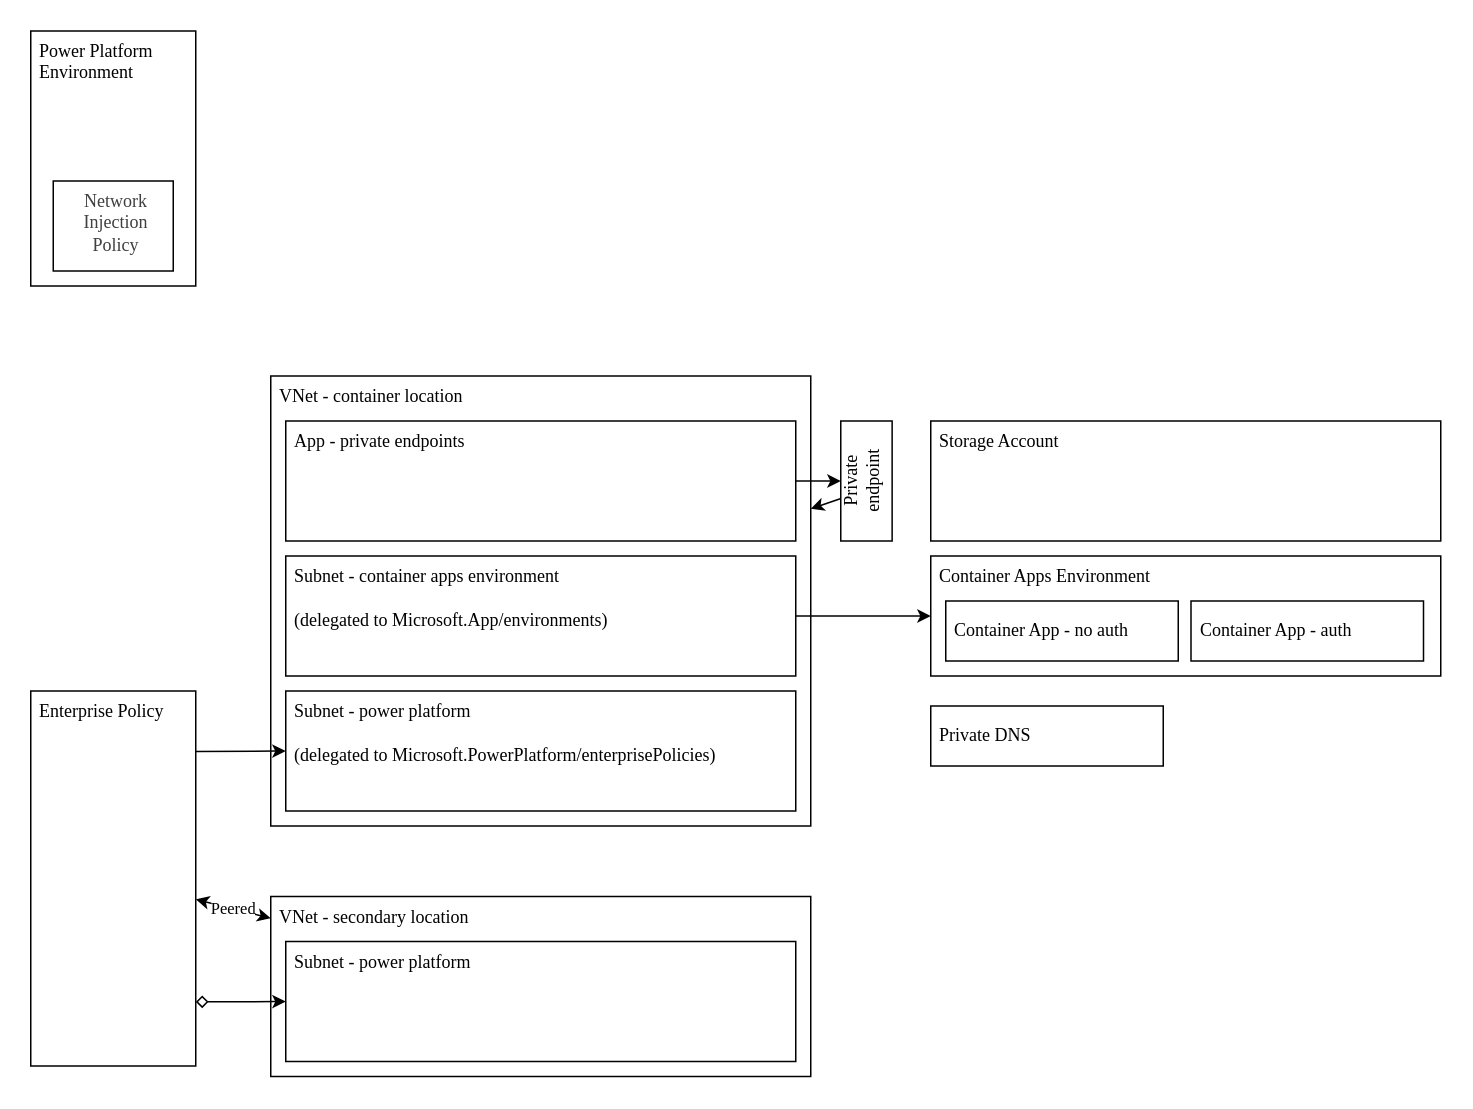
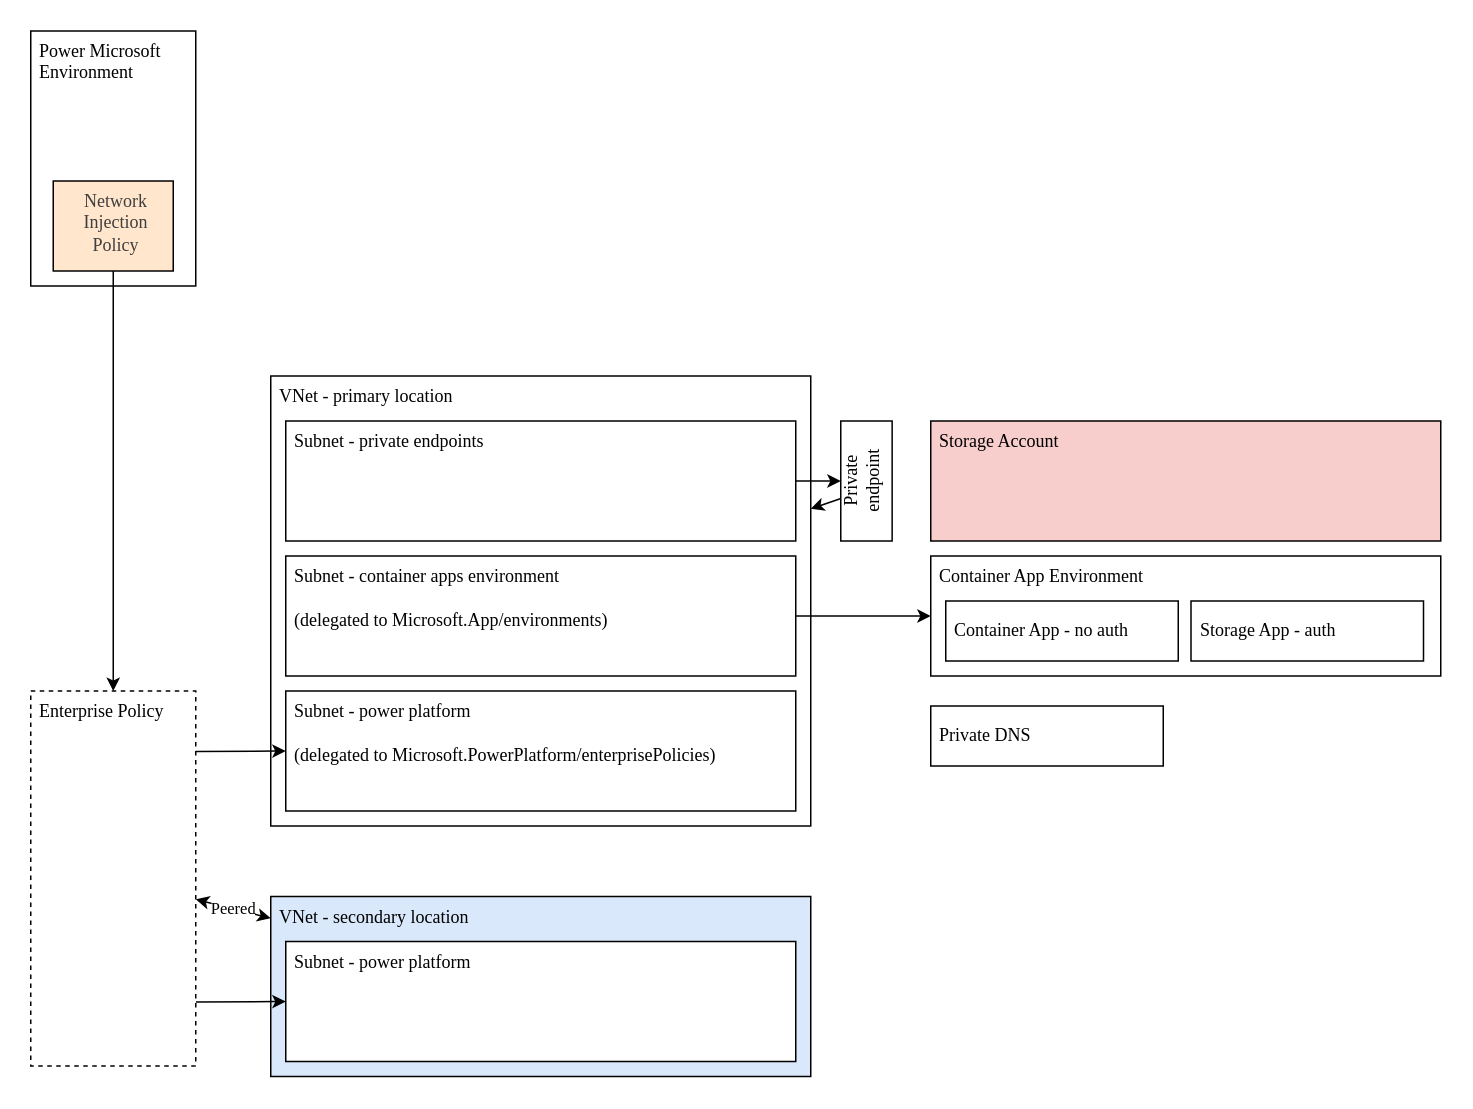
- <mxCell id="21" value="Power Platform Environment&lt;div&gt;&lt;br&gt;&lt;/div&gt;&lt;div&gt;&lt;br&gt;&lt;/div&gt;" style="rounded=1;whiteSpace=wrap;html=1;arcSize=0;align=left;verticalAlign=top;fontFamily=Tahoma;spacingLeft=4;" vertex="1" parent="1"><mxGeometry x="20" y="20" width="110" height="170" as="geometry" /></mxCell>
+ <mxCell id="21" value="Power Microsoft Environment&lt;div&gt;&lt;br&gt;&lt;/div&gt;&lt;div&gt;&lt;br&gt;&lt;/div&gt;" style="rounded=1;whiteSpace=wrap;html=1;arcSize=0;align=left;verticalAlign=top;fontFamily=Tahoma;spacingLeft=4;" vertex="1" parent="1"><mxGeometry x="20" y="20" width="110" height="170" as="geometry" /></mxCell>
- <mxCell id="22" value="&lt;div&gt;&lt;span style=&quot;color: rgb(63, 63, 63);&quot;&gt;Network Injection Policy&lt;/span&gt;&lt;/div&gt;" style="rounded=1;whiteSpace=wrap;html=1;arcSize=0;align=center;verticalAlign=top;fontFamily=Tahoma;spacingLeft=4;" vertex="1" parent="1"><mxGeometry x="35" y="120" width="80" height="60" as="geometry" /></mxCell>
+ <mxCell id="22" value="&lt;div&gt;&lt;span style=&quot;color: rgb(63, 63, 63);&quot;&gt;Network Injection Policy&lt;/span&gt;&lt;/div&gt;" style="rounded=1;whiteSpace=wrap;html=1;arcSize=0;align=center;verticalAlign=top;fontFamily=Tahoma;spacingLeft=4;fillColor=#ffe6cc;" vertex="1" parent="1"><mxGeometry x="35" y="120" width="80" height="60" as="geometry" /></mxCell>
- <mxCell id="2" value="VNet - container location" style="rounded=1;whiteSpace=wrap;html=1;arcSize=0;align=left;verticalAlign=top;fontFamily=Tahoma;spacingLeft=4;" vertex="1" parent="1"><mxGeometry x="180" y="250" width="360" height="300" as="geometry" /></mxCell>
+ <mxCell id="2" value="VNet - primary location" style="rounded=1;whiteSpace=wrap;html=1;arcSize=0;align=left;verticalAlign=top;fontFamily=Tahoma;spacingLeft=4;" vertex="1" parent="1"><mxGeometry x="180" y="250" width="360" height="300" as="geometry" /></mxCell>
- <mxCell id="12" value="App - private endpoints" style="rounded=1;whiteSpace=wrap;html=1;arcSize=0;align=left;verticalAlign=top;fontFamily=Tahoma;spacingLeft=4;" vertex="1" parent="1"><mxGeometry x="190" y="280" width="340" height="80" as="geometry" /></mxCell>
+ <mxCell id="12" value="Subnet - private endpoints" style="rounded=1;whiteSpace=wrap;html=1;arcSize=0;align=left;verticalAlign=top;fontFamily=Tahoma;spacingLeft=4;" vertex="1" parent="1"><mxGeometry x="190" y="280" width="340" height="80" as="geometry" /></mxCell>
+ <mxCell id="23" style="edgeStyle=none;html=1;exitX=0.5;exitY=1;exitDx=0;exitDy=0;entryX=0.5;entryY=0;entryDx=0;entryDy=0;" edge="1" parent="1" source="22" target="17"><mxGeometry relative="1" as="geometry" /></mxCell>
- <mxCell id="10" value="Storage Account" style="rounded=1;whiteSpace=wrap;html=1;arcSize=0;align=left;verticalAlign=top;fontFamily=Tahoma;spacingLeft=4;" vertex="1" parent="1"><mxGeometry x="620" y="280" width="340" height="80" as="geometry" /></mxCell>
+ <mxCell id="10" value="Storage Account" style="rounded=1;whiteSpace=wrap;html=1;arcSize=0;align=left;verticalAlign=top;fontFamily=Tahoma;spacingLeft=4;fillColor=#f8cecc;" vertex="1" parent="1"><mxGeometry x="620" y="280" width="340" height="80" as="geometry" /></mxCell>
- <mxCell id="7" value="Container Apps Environment" style="rounded=1;whiteSpace=wrap;html=1;arcSize=0;align=left;verticalAlign=top;fontFamily=Tahoma;spacingLeft=4;" vertex="1" parent="1"><mxGeometry x="620" y="370" width="340" height="80" as="geometry" /></mxCell>
+ <mxCell id="7" value="Container App Environment" style="rounded=1;whiteSpace=wrap;html=1;arcSize=0;align=left;verticalAlign=top;fontFamily=Tahoma;spacingLeft=4;" vertex="1" parent="1"><mxGeometry x="620" y="370" width="340" height="80" as="geometry" /></mxCell>
- <mxCell id="9" value="Container App - auth" style="rounded=1;whiteSpace=wrap;html=1;arcSize=0;align=left;verticalAlign=middle;fontFamily=Tahoma;spacingLeft=4;" vertex="1" parent="1"><mxGeometry x="793.5" y="400" width="155" height="40" as="geometry" /></mxCell>
+ <mxCell id="9" value="Storage App - auth" style="rounded=1;whiteSpace=wrap;html=1;arcSize=0;align=left;verticalAlign=middle;fontFamily=Tahoma;spacingLeft=4;" vertex="1" parent="1"><mxGeometry x="793.5" y="400" width="155" height="40" as="geometry" /></mxCell>
- <mxCell id="17" value="Enterprise Policy" style="rounded=1;whiteSpace=wrap;html=1;arcSize=0;align=left;verticalAlign=top;fontFamily=Tahoma;spacingLeft=4;" vertex="1" parent="1"><mxGeometry x="20" y="460" width="110" height="250" as="geometry" /></mxCell>
+ <mxCell id="17" value="Enterprise Policy" style="rounded=1;whiteSpace=wrap;html=1;arcSize=0;align=left;verticalAlign=top;fontFamily=Tahoma;spacingLeft=4;dashed=1;" vertex="1" parent="1"><mxGeometry x="20" y="460" width="110" height="250" as="geometry" /></mxCell>
- <mxCell id="4" value="VNet - secondary location" style="rounded=1;whiteSpace=wrap;html=1;arcSize=0;align=left;verticalAlign=top;fontFamily=Tahoma;spacingLeft=4;" vertex="1" parent="1"><mxGeometry x="180" y="597" width="360" height="120" as="geometry" /></mxCell>
+ <mxCell id="4" value="VNet - secondary location" style="rounded=1;whiteSpace=wrap;html=1;arcSize=0;align=left;verticalAlign=top;fontFamily=Tahoma;spacingLeft=4;fillColor=#dae8fc;" vertex="1" parent="1"><mxGeometry x="180" y="597" width="360" height="120" as="geometry" /></mxCell>
- <mxCell id="15" style="edgeStyle=none;html=1;exitX=0;exitY=0.5;exitDx=0;exitDy=0;entryX=1.001;entryY=0.829;entryDx=0;entryDy=0;entryPerimeter=0;startArrow=classic;startFill=1;endArrow=diamond;endFill=0;" edge="1" parent="1" source="16" target="17"><mxGeometry relative="1" as="geometry" /></mxCell>
+ <mxCell id="15" style="edgeStyle=none;html=1;exitX=0;exitY=0.5;exitDx=0;exitDy=0;entryX=1.001;entryY=0.829;entryDx=0;entryDy=0;entryPerimeter=0;startArrow=classic;startFill=1;endArrow=none;endFill=0;" edge="1" parent="1" source="16" target="17"><mxGeometry relative="1" as="geometry" /></mxCell>
